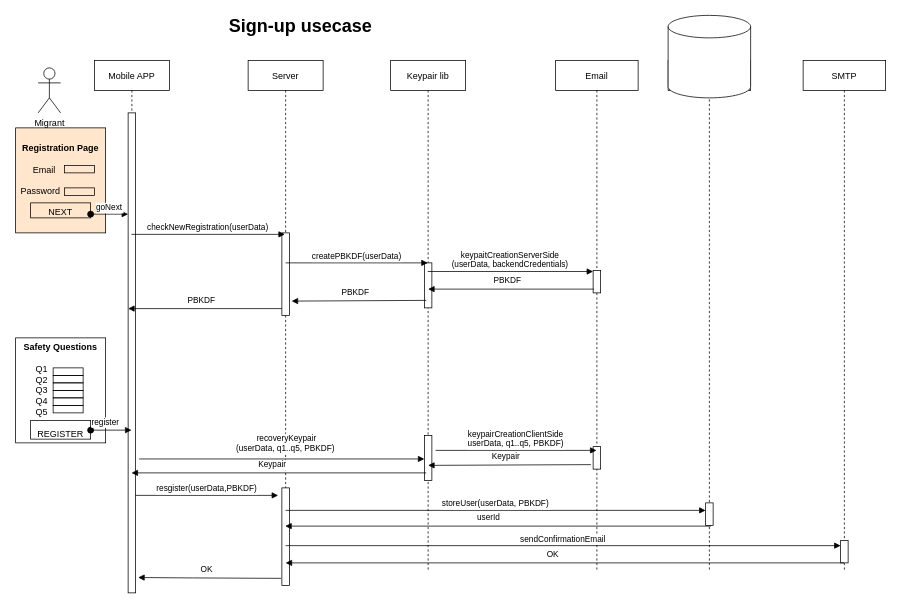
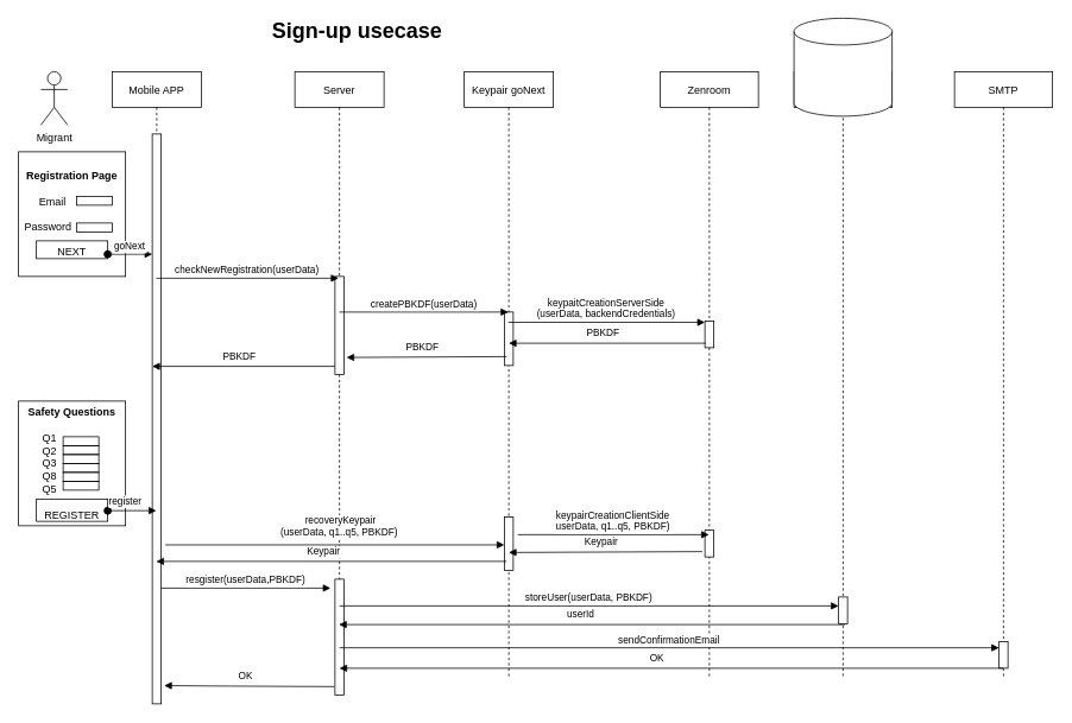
- <mxCell id="9" value="Keypair lib" style="shape=umlLifeline;perimeter=lifelinePerimeter;container=1;collapsible=0;recursiveResize=0;rounded=0;shadow=0;strokeWidth=1;" parent="1" vertex="1"><mxGeometry x="520" y="80" width="100" height="680" as="geometry" /></mxCell>
+ <mxCell id="9" value="Keypair goNext" style="shape=umlLifeline;perimeter=lifelinePerimeter;container=1;collapsible=0;recursiveResize=0;rounded=0;shadow=0;strokeWidth=1;" parent="1" vertex="1"><mxGeometry x="520" y="80" width="100" height="680" as="geometry" /></mxCell>
- <mxCell id="12" value="Email" style="shape=umlLifeline;perimeter=lifelinePerimeter;container=1;collapsible=0;recursiveResize=0;rounded=0;shadow=0;strokeWidth=1;" parent="1" vertex="1"><mxGeometry x="740" y="80" width="110" height="680" as="geometry" /></mxCell>
+ <mxCell id="12" value="Zenroom" style="shape=umlLifeline;perimeter=lifelinePerimeter;container=1;collapsible=0;recursiveResize=0;rounded=0;shadow=0;strokeWidth=1;" parent="1" vertex="1"><mxGeometry x="740" y="80" width="110" height="680" as="geometry" /></mxCell>
- <mxCell id="8" value="Migrant" style="shape=umlActor;verticalLabelPosition=bottom;verticalAlign=top;html=1;outlineConnect=0;" parent="1" vertex="1"><mxGeometry x="50" y="90" width="30" height="60" as="geometry" /></mxCell>
+ <mxCell id="8" value="Migrant" style="shape=umlActor;verticalLabelPosition=bottom;verticalAlign=top;html=1;outlineConnect=0;" parent="1" vertex="1"><mxGeometry x="45" y="80" width="30" height="60" as="geometry" /></mxCell>
- <mxCell id="15" value="&lt;b&gt;Registration Page&lt;/b&gt;&lt;br&gt;&lt;br&gt;Email&amp;nbsp; &amp;nbsp; &amp;nbsp; &amp;nbsp; &amp;nbsp; &amp;nbsp; &amp;nbsp;&lt;br&gt;&lt;br&gt;Password&amp;nbsp; &amp;nbsp; &amp;nbsp; &amp;nbsp; &amp;nbsp; &amp;nbsp; &amp;nbsp; &amp;nbsp;&amp;nbsp;&lt;br&gt;&lt;br&gt;NEXT" style="rounded=0;whiteSpace=wrap;html=1;fillColor=#ffe6cc;" parent="1" vertex="1"><mxGeometry x="20" y="170" width="120" height="140" as="geometry" /></mxCell>
+ <mxCell id="15" value="&lt;b&gt;Registration Page&lt;/b&gt;&lt;br&gt;&lt;br&gt;Email&amp;nbsp; &amp;nbsp; &amp;nbsp; &amp;nbsp; &amp;nbsp; &amp;nbsp; &amp;nbsp;&lt;br&gt;&lt;br&gt;Password&amp;nbsp; &amp;nbsp; &amp;nbsp; &amp;nbsp; &amp;nbsp; &amp;nbsp; &amp;nbsp; &amp;nbsp;&amp;nbsp;&lt;br&gt;&lt;br&gt;NEXT" style="rounded=0;whiteSpace=wrap;html=1;" parent="1" vertex="1"><mxGeometry x="20" y="170" width="120" height="140" as="geometry" /></mxCell>
- <mxCell id="24" value="&lt;b&gt;Safety Questions&lt;br&gt;&lt;br&gt;&lt;/b&gt;Q1&amp;nbsp; &amp;nbsp; &amp;nbsp; &amp;nbsp; &amp;nbsp; &amp;nbsp; &amp;nbsp; &amp;nbsp;&lt;br&gt;Q2&amp;nbsp; &amp;nbsp; &amp;nbsp; &amp;nbsp; &amp;nbsp; &amp;nbsp; &amp;nbsp; &amp;nbsp;&lt;br&gt;Q3&amp;nbsp; &amp;nbsp; &amp;nbsp; &amp;nbsp; &amp;nbsp; &amp;nbsp; &amp;nbsp; &amp;nbsp;&lt;br&gt;Q4&amp;nbsp; &amp;nbsp; &amp;nbsp; &amp;nbsp; &amp;nbsp; &amp;nbsp; &amp;nbsp; &amp;nbsp;&lt;br&gt;Q5&amp;nbsp; &amp;nbsp; &amp;nbsp; &amp;nbsp; &amp;nbsp; &amp;nbsp; &amp;nbsp; &amp;nbsp;&lt;br&gt;&lt;br&gt;REGISTER" style="rounded=0;whiteSpace=wrap;html=1;" parent="1" vertex="1"><mxGeometry x="20" y="450" width="120" height="140" as="geometry" /></mxCell>
+ <mxCell id="24" value="&lt;b&gt;Safety Questions&lt;br&gt;&lt;br&gt;&lt;/b&gt;Q1&amp;nbsp; &amp;nbsp; &amp;nbsp; &amp;nbsp; &amp;nbsp; &amp;nbsp; &amp;nbsp; &amp;nbsp;&lt;br&gt;Q2&amp;nbsp; &amp;nbsp; &amp;nbsp; &amp;nbsp; &amp;nbsp; &amp;nbsp; &amp;nbsp; &amp;nbsp;&lt;br&gt;Q3&amp;nbsp; &amp;nbsp; &amp;nbsp; &amp;nbsp; &amp;nbsp; &amp;nbsp; &amp;nbsp; &amp;nbsp;&lt;br&gt;Q8&amp;nbsp; &amp;nbsp; &amp;nbsp; &amp;nbsp; &amp;nbsp; &amp;nbsp; &amp;nbsp; &amp;nbsp;&lt;br&gt;Q5&amp;nbsp; &amp;nbsp; &amp;nbsp; &amp;nbsp; &amp;nbsp; &amp;nbsp; &amp;nbsp; &amp;nbsp;&lt;br&gt;&lt;br&gt;REGISTER" style="rounded=0;whiteSpace=wrap;html=1;" parent="1" vertex="1"><mxGeometry x="20" y="450" width="120" height="140" as="geometry" /></mxCell>
